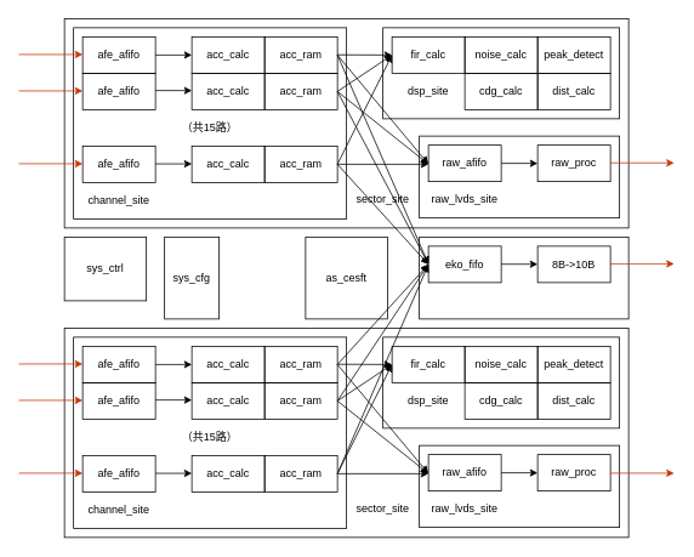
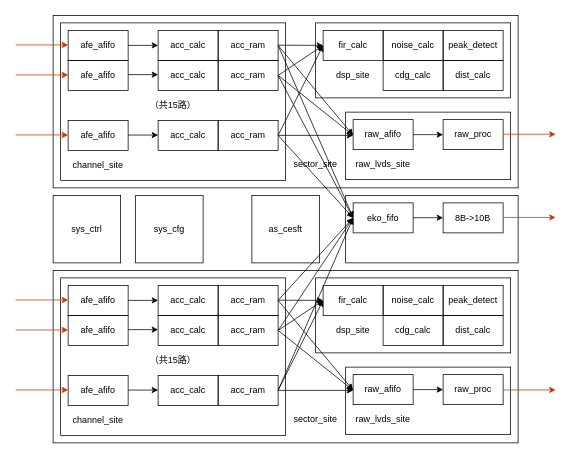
- <mxCell id="86" value="sys_ctrl" style="rounded=0;whiteSpace=wrap;html=1;fillColor=none;" vertex="1" parent="1"><mxGeometry x="70" y="260" width="90" height="70" as="geometry" /></mxCell>
+ <mxCell id="86" value="sys_ctrl" style="rounded=0;whiteSpace=wrap;html=1;fillColor=none;" vertex="1" parent="1"><mxGeometry x="70" y="260" width="90" height="90" as="geometry" /></mxCell>
- <mxCell id="87" value="sys_cfg" style="rounded=0;whiteSpace=wrap;html=1;fillColor=none;" vertex="1" parent="1"><mxGeometry x="180" y="260" width="60" height="90" as="geometry" /></mxCell>
+ <mxCell id="87" value="sys_cfg" style="rounded=0;whiteSpace=wrap;html=1;fillColor=none;" vertex="1" parent="1"><mxGeometry x="180" y="260" width="90" height="90" as="geometry" /></mxCell>
